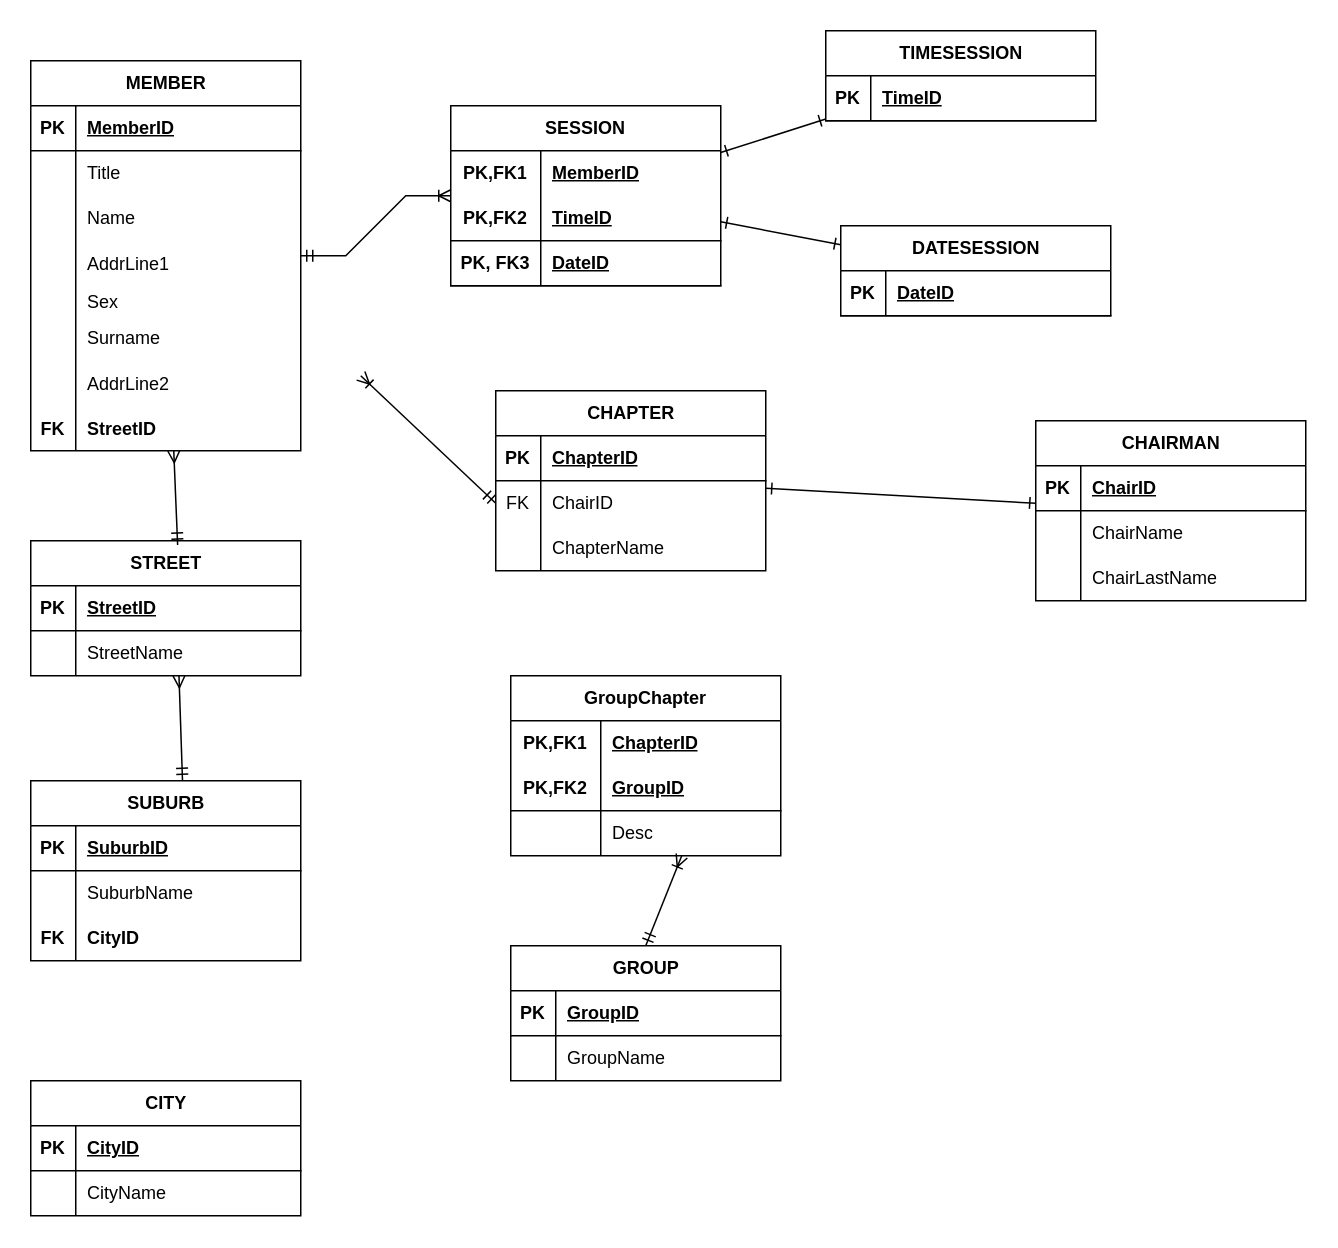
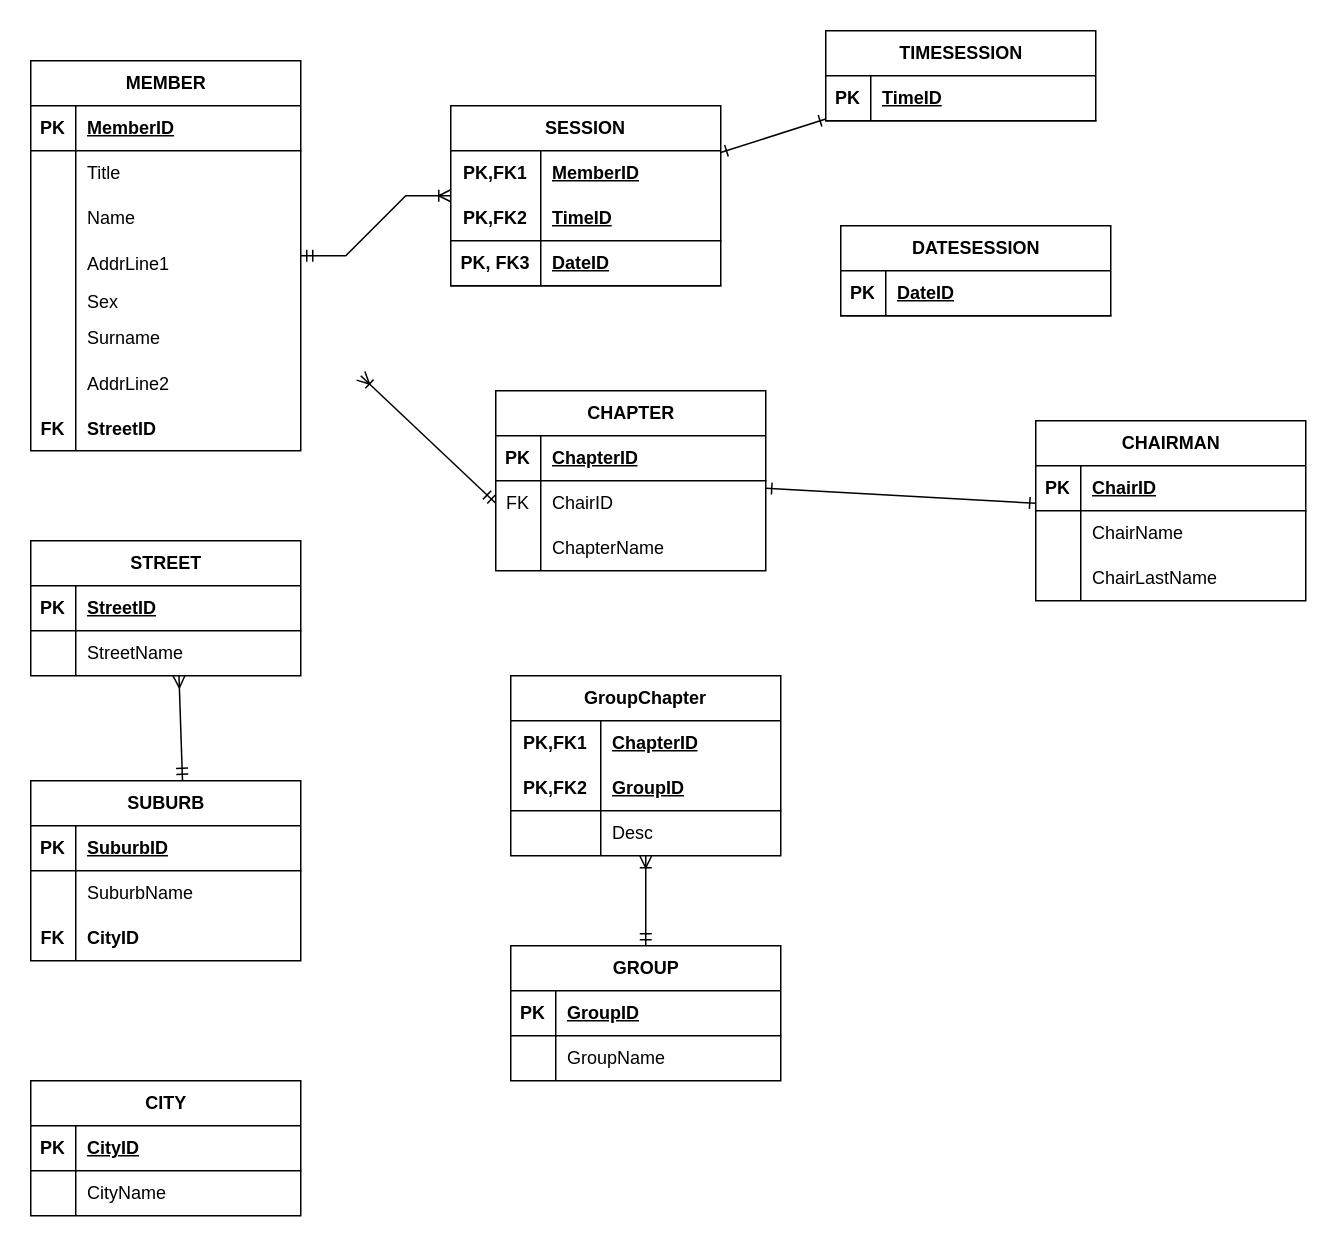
- <mxCell id="72" value="" style="fontSize=12;html=1;endArrow=ERone;endFill=1;rounded=0;startArrow=ERone;startFill=0;" edge="1" parent="1" source="53" target="67"><mxGeometry width="100" height="100" relative="1" as="geometry"><mxPoint x="340" y="200" as="sourcePoint" /><mxPoint x="440" y="100" as="targetPoint" /></mxGeometry></mxCell>
- <mxCell id="52" value="" style="fontSize=12;html=1;endArrow=ERmany;startArrow=ERmandOne;rounded=0;exitX=0.544;exitY=0.031;exitDx=0;exitDy=0;exitPerimeter=0;endFill=0;" edge="1" parent="1" source="27" target="2"><mxGeometry width="100" height="100" relative="1" as="geometry"><mxPoint x="350" y="400" as="sourcePoint" /><mxPoint x="450" y="300" as="targetPoint" /></mxGeometry></mxCell>
- <mxCell id="112" value="" style="fontSize=12;html=1;endArrow=ERoneToMany;startArrow=ERmandOne;rounded=0;exitX=0.5;exitY=0;exitDx=0;exitDy=0;" edge="1" parent="1" source="105" target="104"><mxGeometry width="100" height="100" relative="1" as="geometry"><mxPoint x="340" y="620" as="sourcePoint" /><mxPoint x="440" y="520" as="targetPoint" /></mxGeometry></mxCell>
+ <mxCell id="112" value="" style="fontSize=12;html=1;endArrow=ERoneToMany;startArrow=ERmandOne;rounded=0;exitX=0.5;exitY=0;exitDx=0;exitDy=0;" edge="1" parent="1" source="105" target="95"><mxGeometry width="100" height="100" relative="1" as="geometry"><mxPoint x="340" y="620" as="sourcePoint" /><mxPoint x="440" y="520" as="targetPoint" /></mxGeometry></mxCell>
